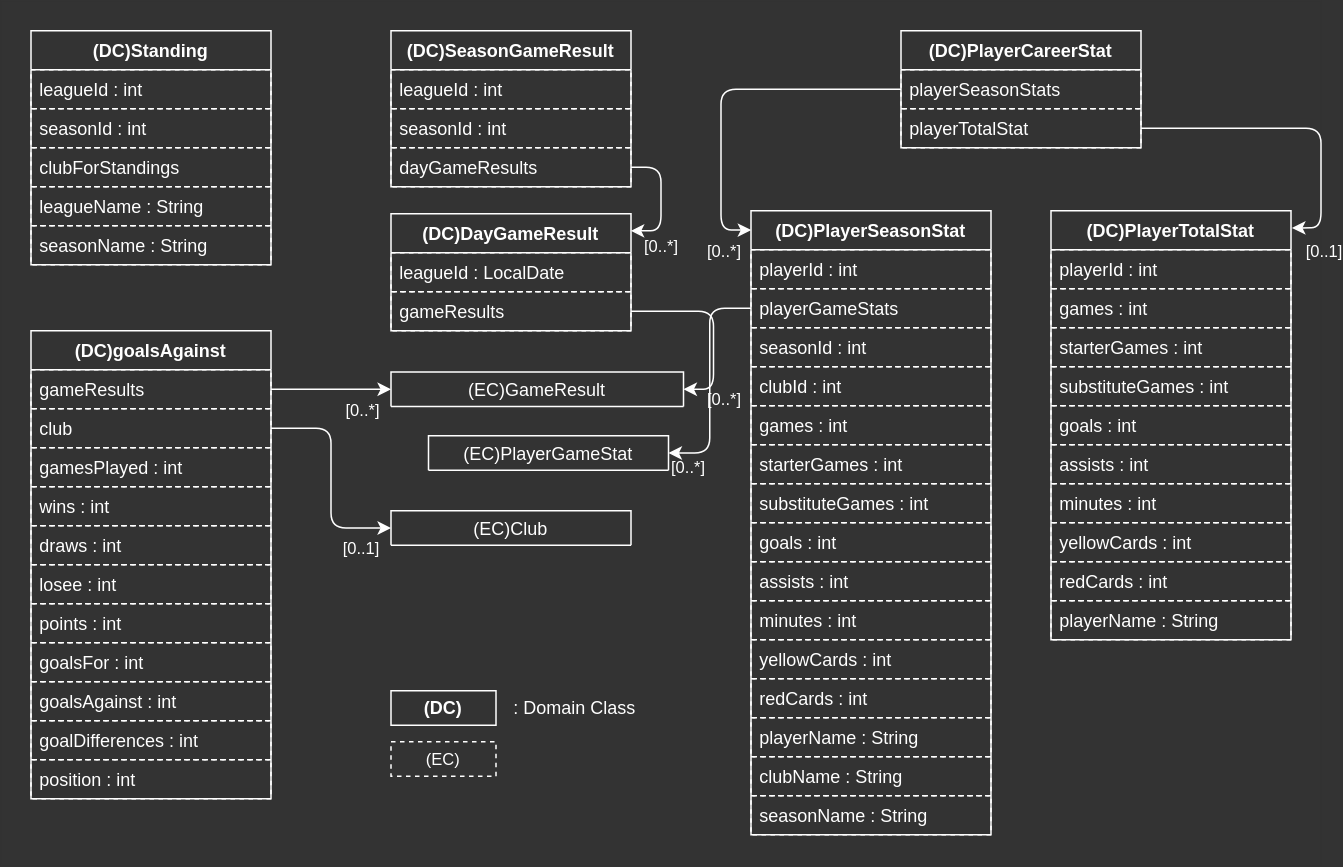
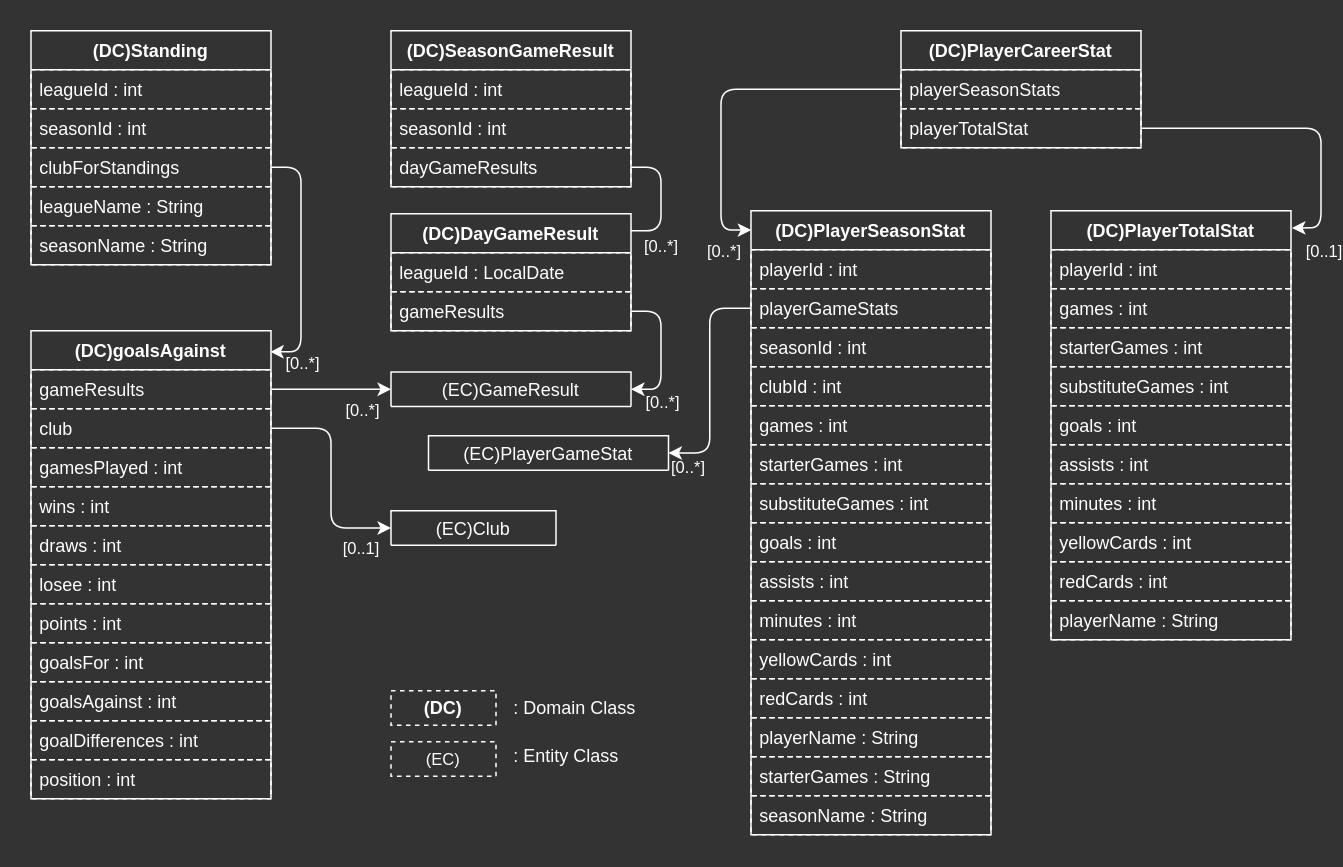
- <mxCell id="54" style="edgeStyle=orthogonalEdgeStyle;rounded=1;orthogonalLoop=1;jettySize=auto;html=1;exitX=1;exitY=0.5;exitDx=0;exitDy=0;entryX=0.999;entryY=0.146;entryDx=0;entryDy=0;entryPerimeter=0;fontColor=#ffffff;strokeColor=#FFFFFF;curved=0;" parent="1" source="5" target="6" edge="1"><mxGeometry relative="1" as="geometry" /></mxCell>
+ <mxCell id="54" style="edgeStyle=orthogonalEdgeStyle;rounded=1;orthogonalLoop=1;jettySize=auto;html=1;exitX=1;exitY=0.5;exitDx=0;exitDy=0;entryX=0.999;entryY=0.146;entryDx=0;entryDy=0;entryPerimeter=0;fontColor=#ffffff;strokeColor=#FFFFFF;curved=0;endArrow=none;" parent="1" source="5" target="6" edge="1"><mxGeometry relative="1" as="geometry" /></mxCell>
+ <mxCell id="56" style="edgeStyle=orthogonalEdgeStyle;rounded=1;orthogonalLoop=1;jettySize=auto;html=1;exitX=1;exitY=0.5;exitDx=0;exitDy=0;entryX=0.997;entryY=0.045;entryDx=0;entryDy=0;entryPerimeter=0;fontColor=#ffffff;strokeColor=#ffffff;curved=0;" parent="1" source="14" target="17" edge="1"><mxGeometry relative="1" as="geometry" /></mxCell>
+ <mxCell id="57" value="[0..*]" style="edgeLabel;html=1;align=center;verticalAlign=middle;resizable=0;points=[];fontColor=#ffffff;labelBackgroundColor=none;" parent="56" vertex="1" connectable="0"><mxGeometry x="-0.183" y="-3" relative="1" as="geometry"><mxPoint x="3" y="83" as="offset" /></mxGeometry></mxCell>
- <mxCell id="9" value="(EC)GameResult" style="swimlane;fontStyle=0;align=center;verticalAlign=middle;childLayout=stackLayout;horizontal=1;startSize=26;horizontalStack=0;resizeParent=1;resizeLast=0;collapsible=1;marginBottom=0;rounded=0;shadow=0;strokeWidth=1;fillColor=none;strokeColor=#ffffff;fontColor=#ffffff;fontSize=12;" parent="1" vertex="1"><mxGeometry x="260" y="247.5" width="195" height="23" as="geometry"><mxRectangle x="230" y="140" width="160" height="26" as="alternateBounds" /></mxGeometry></mxCell>
+ <mxCell id="9" value="(EC)GameResult" style="swimlane;fontStyle=0;align=center;verticalAlign=middle;childLayout=stackLayout;horizontal=1;startSize=26;horizontalStack=0;resizeParent=1;resizeLast=0;collapsible=1;marginBottom=0;rounded=0;shadow=0;strokeWidth=1;fillColor=none;strokeColor=#ffffff;fontColor=#ffffff;fontSize=12;" parent="1" vertex="1"><mxGeometry x="260" y="247.5" width="160" height="23" as="geometry"><mxRectangle x="230" y="140" width="160" height="26" as="alternateBounds" /></mxGeometry></mxCell>
- <mxCell id="10" value="(EC)Club" style="swimlane;fontStyle=0;align=center;verticalAlign=middle;childLayout=stackLayout;horizontal=1;startSize=26;horizontalStack=0;resizeParent=1;resizeLast=0;collapsible=1;marginBottom=0;rounded=0;shadow=0;strokeWidth=1;fillColor=none;strokeColor=#ffffff;fontColor=#ffffff;fontSize=12;" parent="1" vertex="1"><mxGeometry x="260" y="340" width="160" height="23" as="geometry"><mxRectangle x="230" y="140" width="160" height="26" as="alternateBounds" /></mxGeometry></mxCell>
+ <mxCell id="10" value="(EC)Club" style="swimlane;fontStyle=0;align=center;verticalAlign=middle;childLayout=stackLayout;horizontal=1;startSize=26;horizontalStack=0;resizeParent=1;resizeLast=0;collapsible=1;marginBottom=0;rounded=0;shadow=0;strokeWidth=1;fillColor=none;strokeColor=#ffffff;fontColor=#ffffff;fontSize=12;" parent="1" vertex="1"><mxGeometry x="260" y="340" width="110" height="23" as="geometry"><mxRectangle x="230" y="140" width="160" height="26" as="alternateBounds" /></mxGeometry></mxCell>
- <mxCell id="59" value="&lt;span&gt;(DC)&lt;/span&gt;" style="rounded=0;whiteSpace=wrap;html=1;fillColor=none;strokeColor=#ffffff;fontColor=#ffffff;fontStyle=1" parent="58" vertex="1"><mxGeometry width="70" height="23" as="geometry" /></mxCell>
+ <mxCell id="59" value="&lt;span&gt;(DC)&lt;/span&gt;" style="rounded=0;whiteSpace=wrap;html=1;fillColor=none;strokeColor=#ffffff;fontColor=#ffffff;fontStyle=1;dashed=1;" parent="58" vertex="1"><mxGeometry width="70" height="23" as="geometry" /></mxCell>
+ <mxCell id="62" value=": Entity Class" style="rounded=0;whiteSpace=wrap;html=1;align=left;strokeColor=#202020;fillColor=#202020;fontColor=#ffffff;opacity=0;fontSize=12;" parent="58" vertex="1"><mxGeometry x="80" y="32" width="100" height="24" as="geometry" /></mxCell>
- <mxCell id="43" value="clubName : String" style="text;align=left;verticalAlign=top;spacingLeft=4;spacingRight=4;overflow=hidden;rotatable=0;points=[[0,0.5],[1,0.5]];portConstraint=eastwest;rounded=0;shadow=0;html=0;fontColor=#ffffff;fontFamily=Helvetica;fontSize=12;strokeColor=#ffffff;dashed=1;" parent="29" vertex="1"><mxGeometry y="364" width="160" height="26" as="geometry" /></mxCell>
+ <mxCell id="43" value="starterGames : String" style="text;align=left;verticalAlign=top;spacingLeft=4;spacingRight=4;overflow=hidden;rotatable=0;points=[[0,0.5],[1,0.5]];portConstraint=eastwest;rounded=0;shadow=0;html=0;fontColor=#ffffff;fontFamily=Helvetica;fontSize=12;strokeColor=#ffffff;dashed=1;" parent="29" vertex="1"><mxGeometry y="364" width="160" height="26" as="geometry" /></mxCell>
